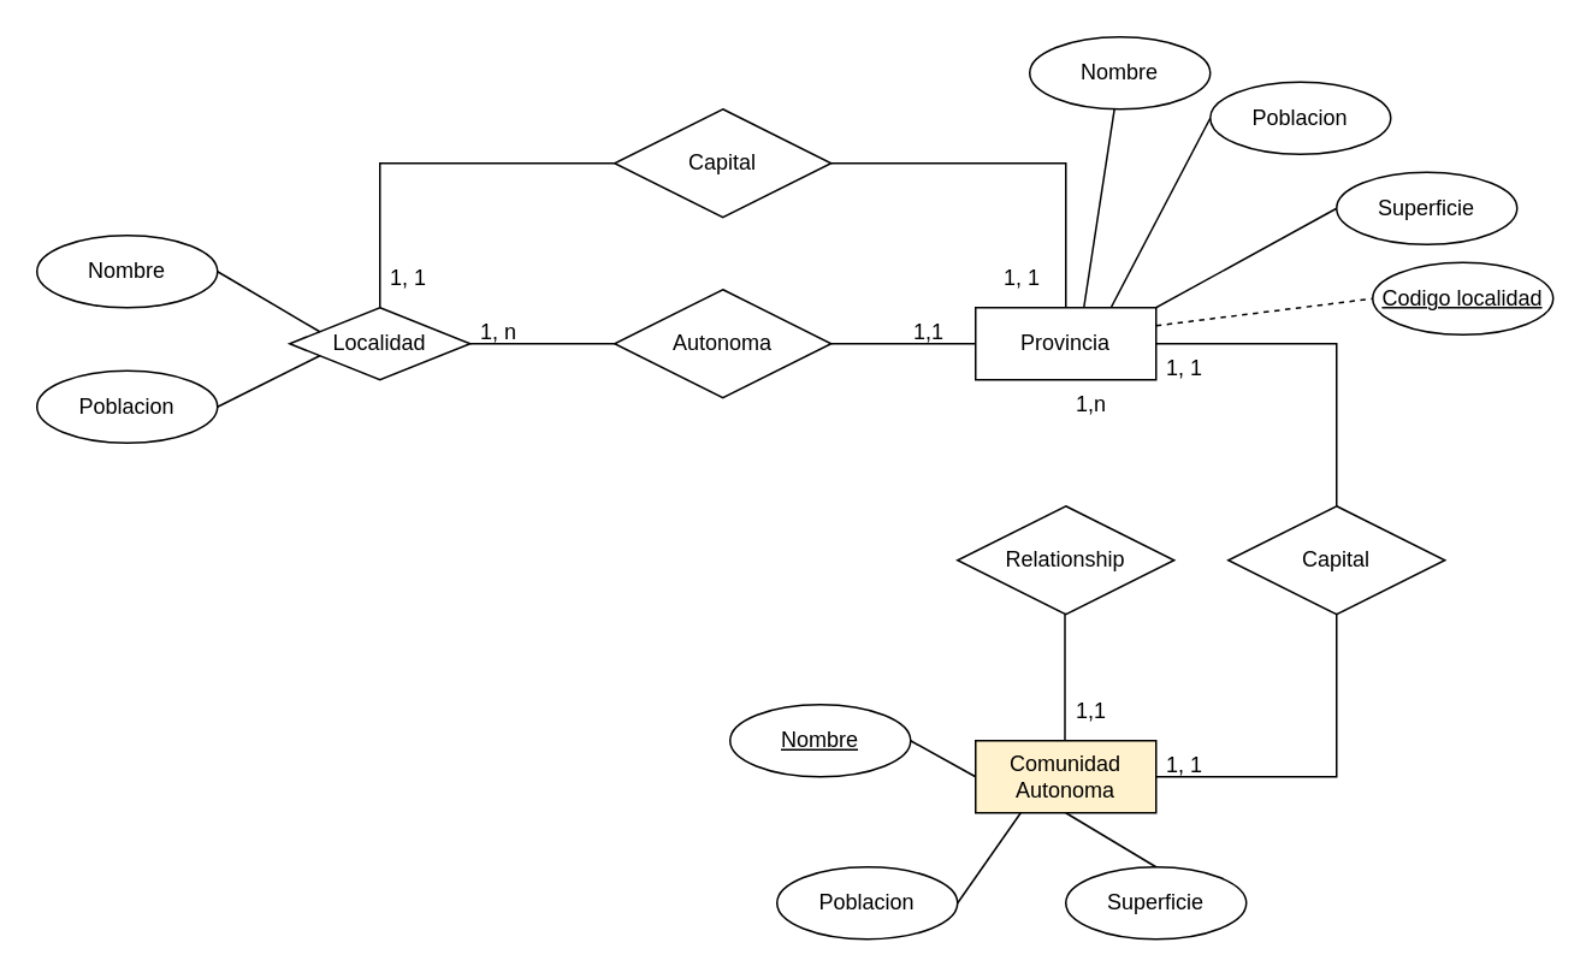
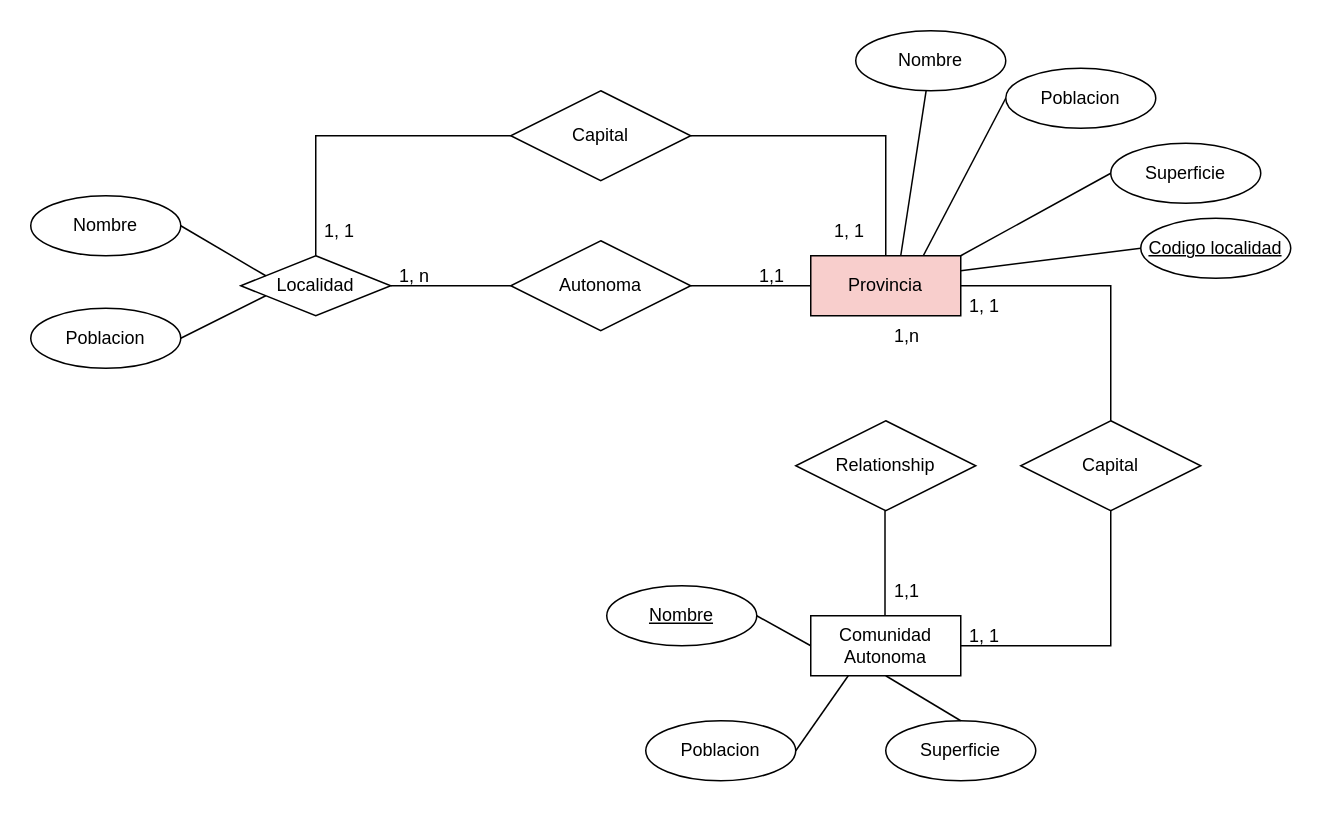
- <mxCell id="41" value="" style="endArrow=none;html=1;rounded=0;exitX=1;exitY=0.25;exitDx=0;exitDy=0;entryX=0;entryY=0.5;entryDx=0;entryDy=0;dashed=1;" edge="1" parent="1" source="5" target="12"><mxGeometry relative="1" as="geometry"><mxPoint x="450" y="330" as="sourcePoint" /><mxPoint x="610" y="330" as="targetPoint" /></mxGeometry></mxCell>
+ <mxCell id="41" value="" style="endArrow=none;html=1;rounded=0;exitX=1;exitY=0.25;exitDx=0;exitDy=0;entryX=0;entryY=0.5;entryDx=0;entryDy=0;" edge="1" parent="1" source="5" target="12"><mxGeometry relative="1" as="geometry"><mxPoint x="450" y="330" as="sourcePoint" /><mxPoint x="610" y="330" as="targetPoint" /></mxGeometry></mxCell>
- <mxCell id="5" value="Provincia" style="whiteSpace=wrap;html=1;align=center;" vertex="1" parent="1"><mxGeometry x="540" y="170" width="100" height="40" as="geometry" /></mxCell>
+ <mxCell id="5" value="Provincia" style="whiteSpace=wrap;html=1;align=center;fillColor=#f8cecc;" vertex="1" parent="1"><mxGeometry x="540" y="170" width="100" height="40" as="geometry" /></mxCell>
- <mxCell id="9" value="Comunidad Autonoma" style="whiteSpace=wrap;html=1;align=center;fillColor=#fff2cc;" vertex="1" parent="1"><mxGeometry x="540" y="410" width="100" height="40" as="geometry" /></mxCell>
+ <mxCell id="9" value="Comunidad Autonoma" style="whiteSpace=wrap;html=1;align=center;" vertex="1" parent="1"><mxGeometry x="540" y="410" width="100" height="40" as="geometry" /></mxCell>
